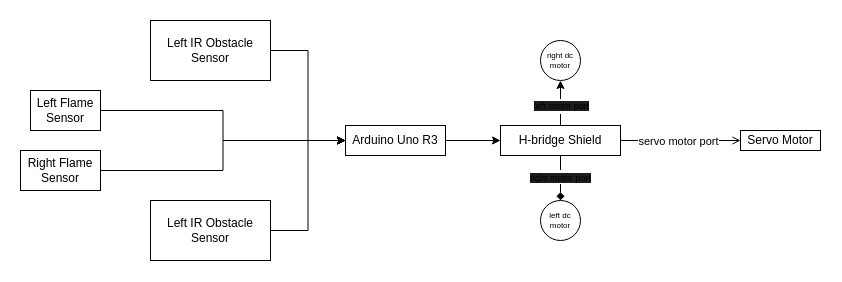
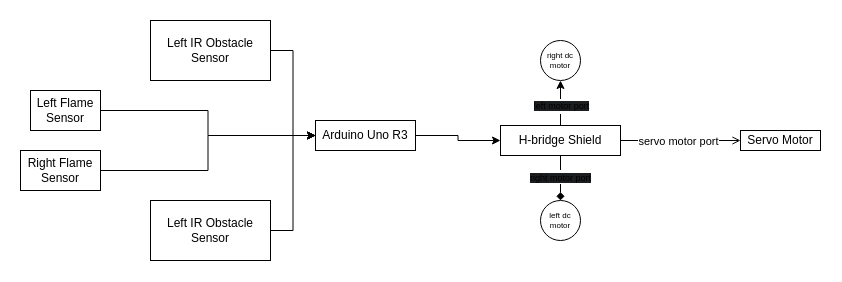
- <mxCell id="3" value="Arduino Uno R3" style="rounded=0;whiteSpace=wrap;html=1;" vertex="1" parent="1"><mxGeometry x="345" y="125" width="100" height="30" as="geometry" /></mxCell>
+ <mxCell id="3" value="Arduino Uno R3" style="rounded=0;whiteSpace=wrap;html=1;" vertex="1" parent="1"><mxGeometry x="315" y="120" width="100" height="30" as="geometry" /></mxCell>
